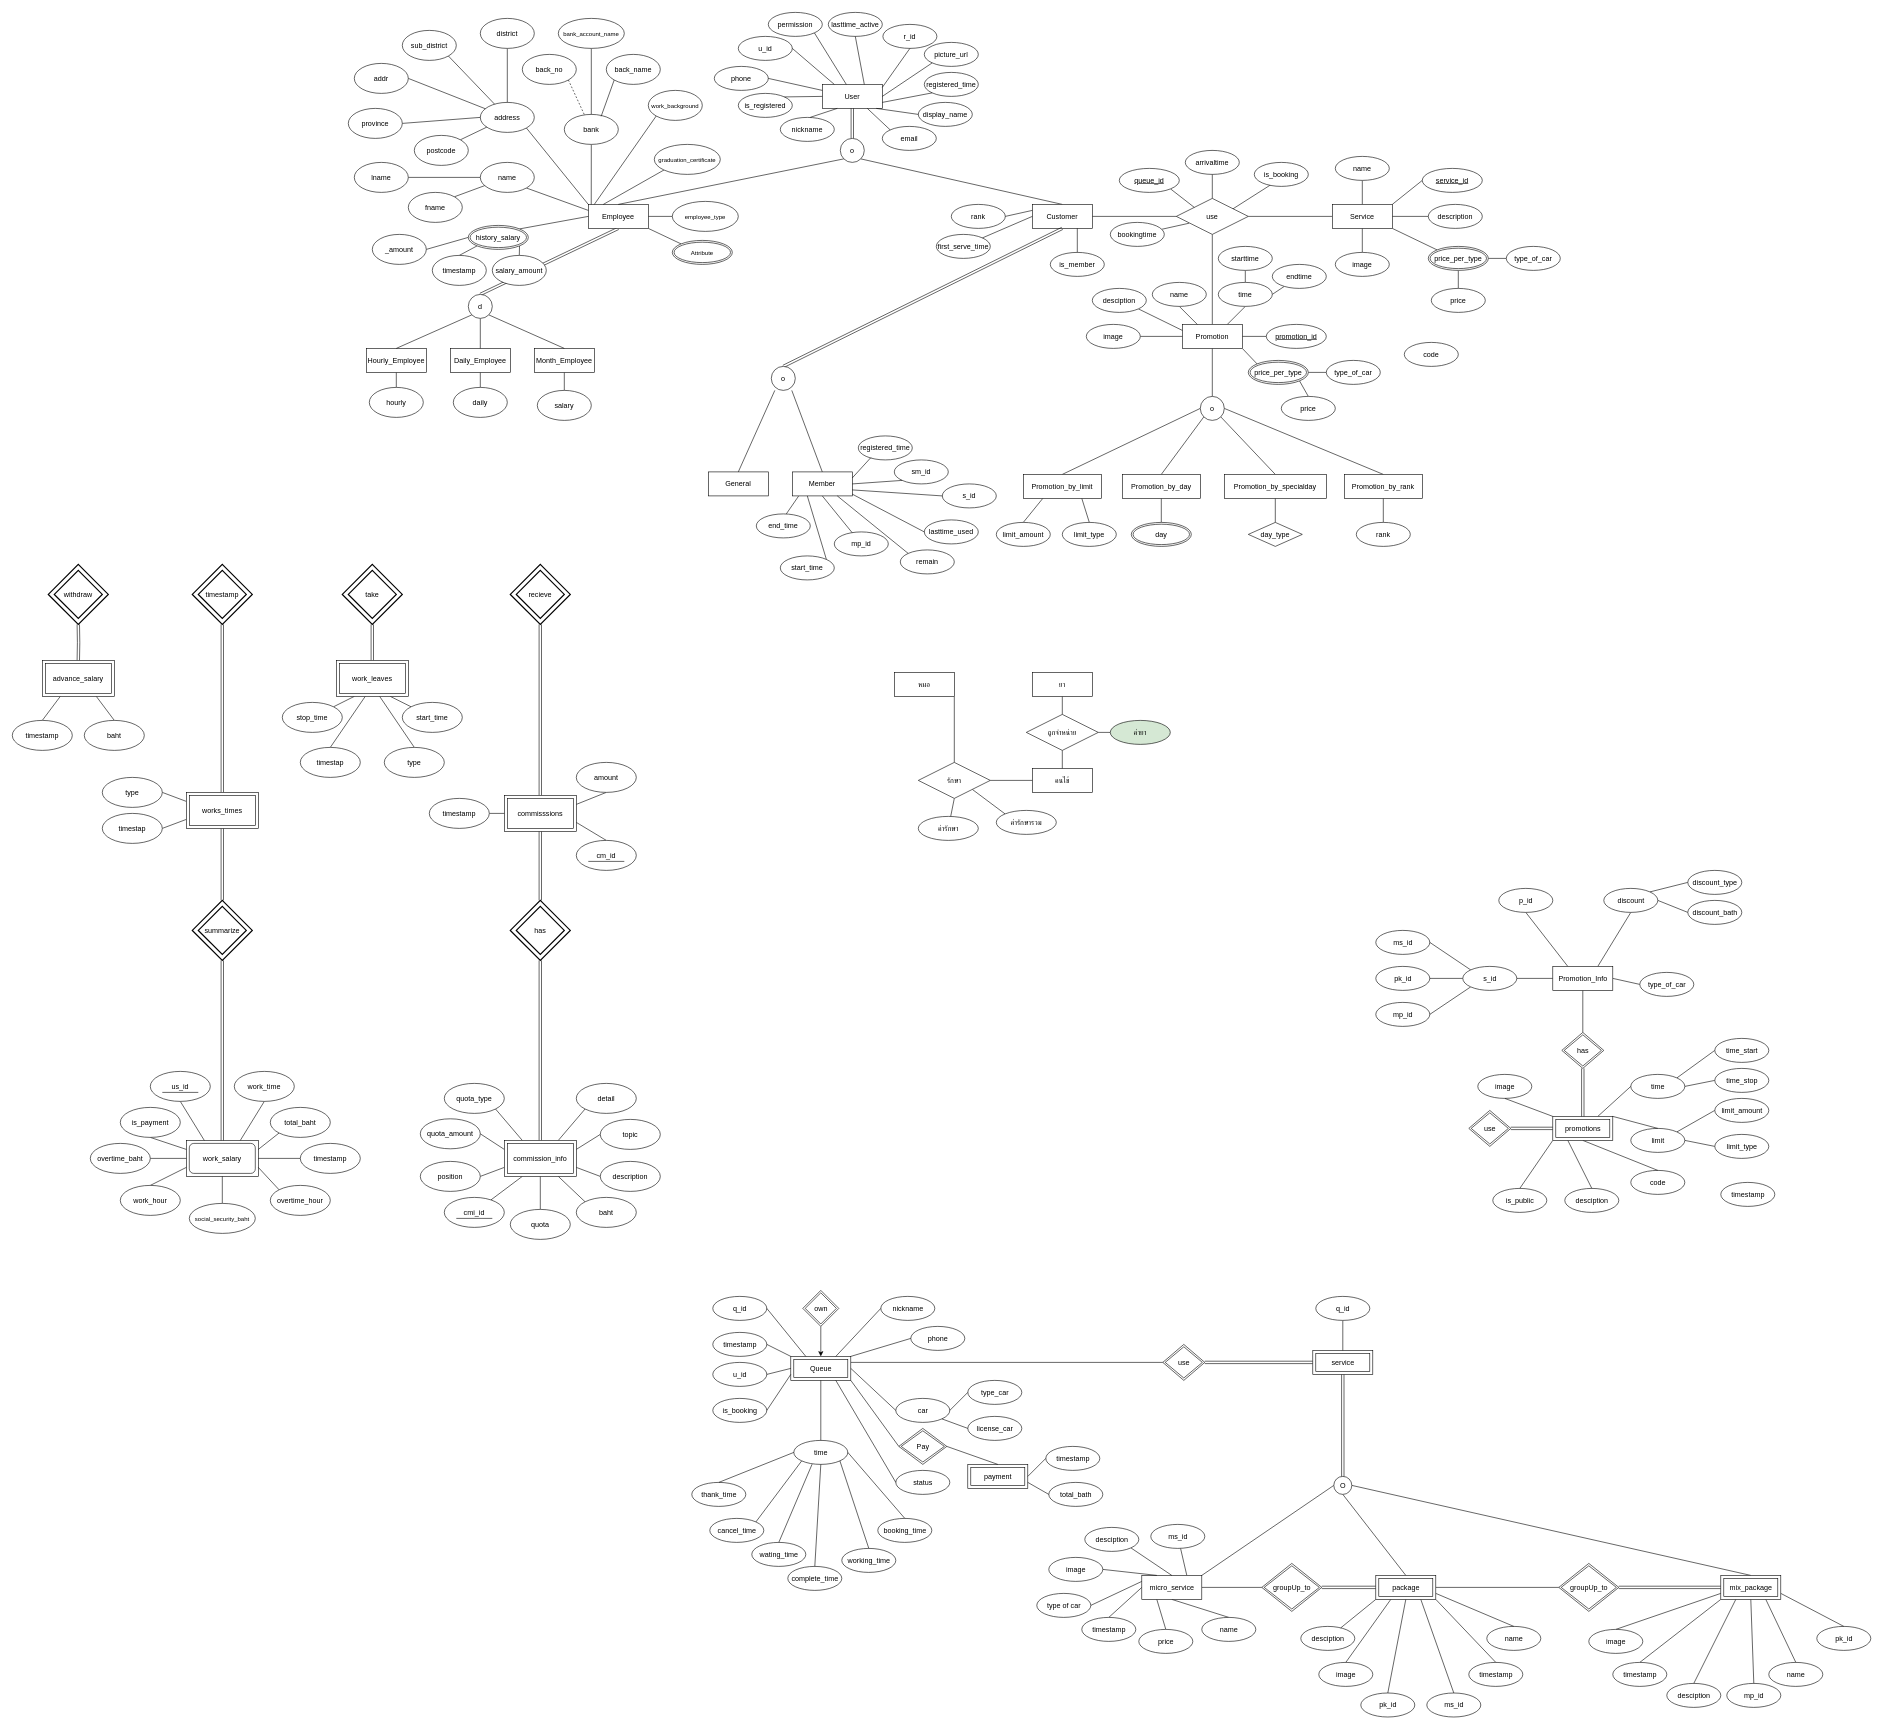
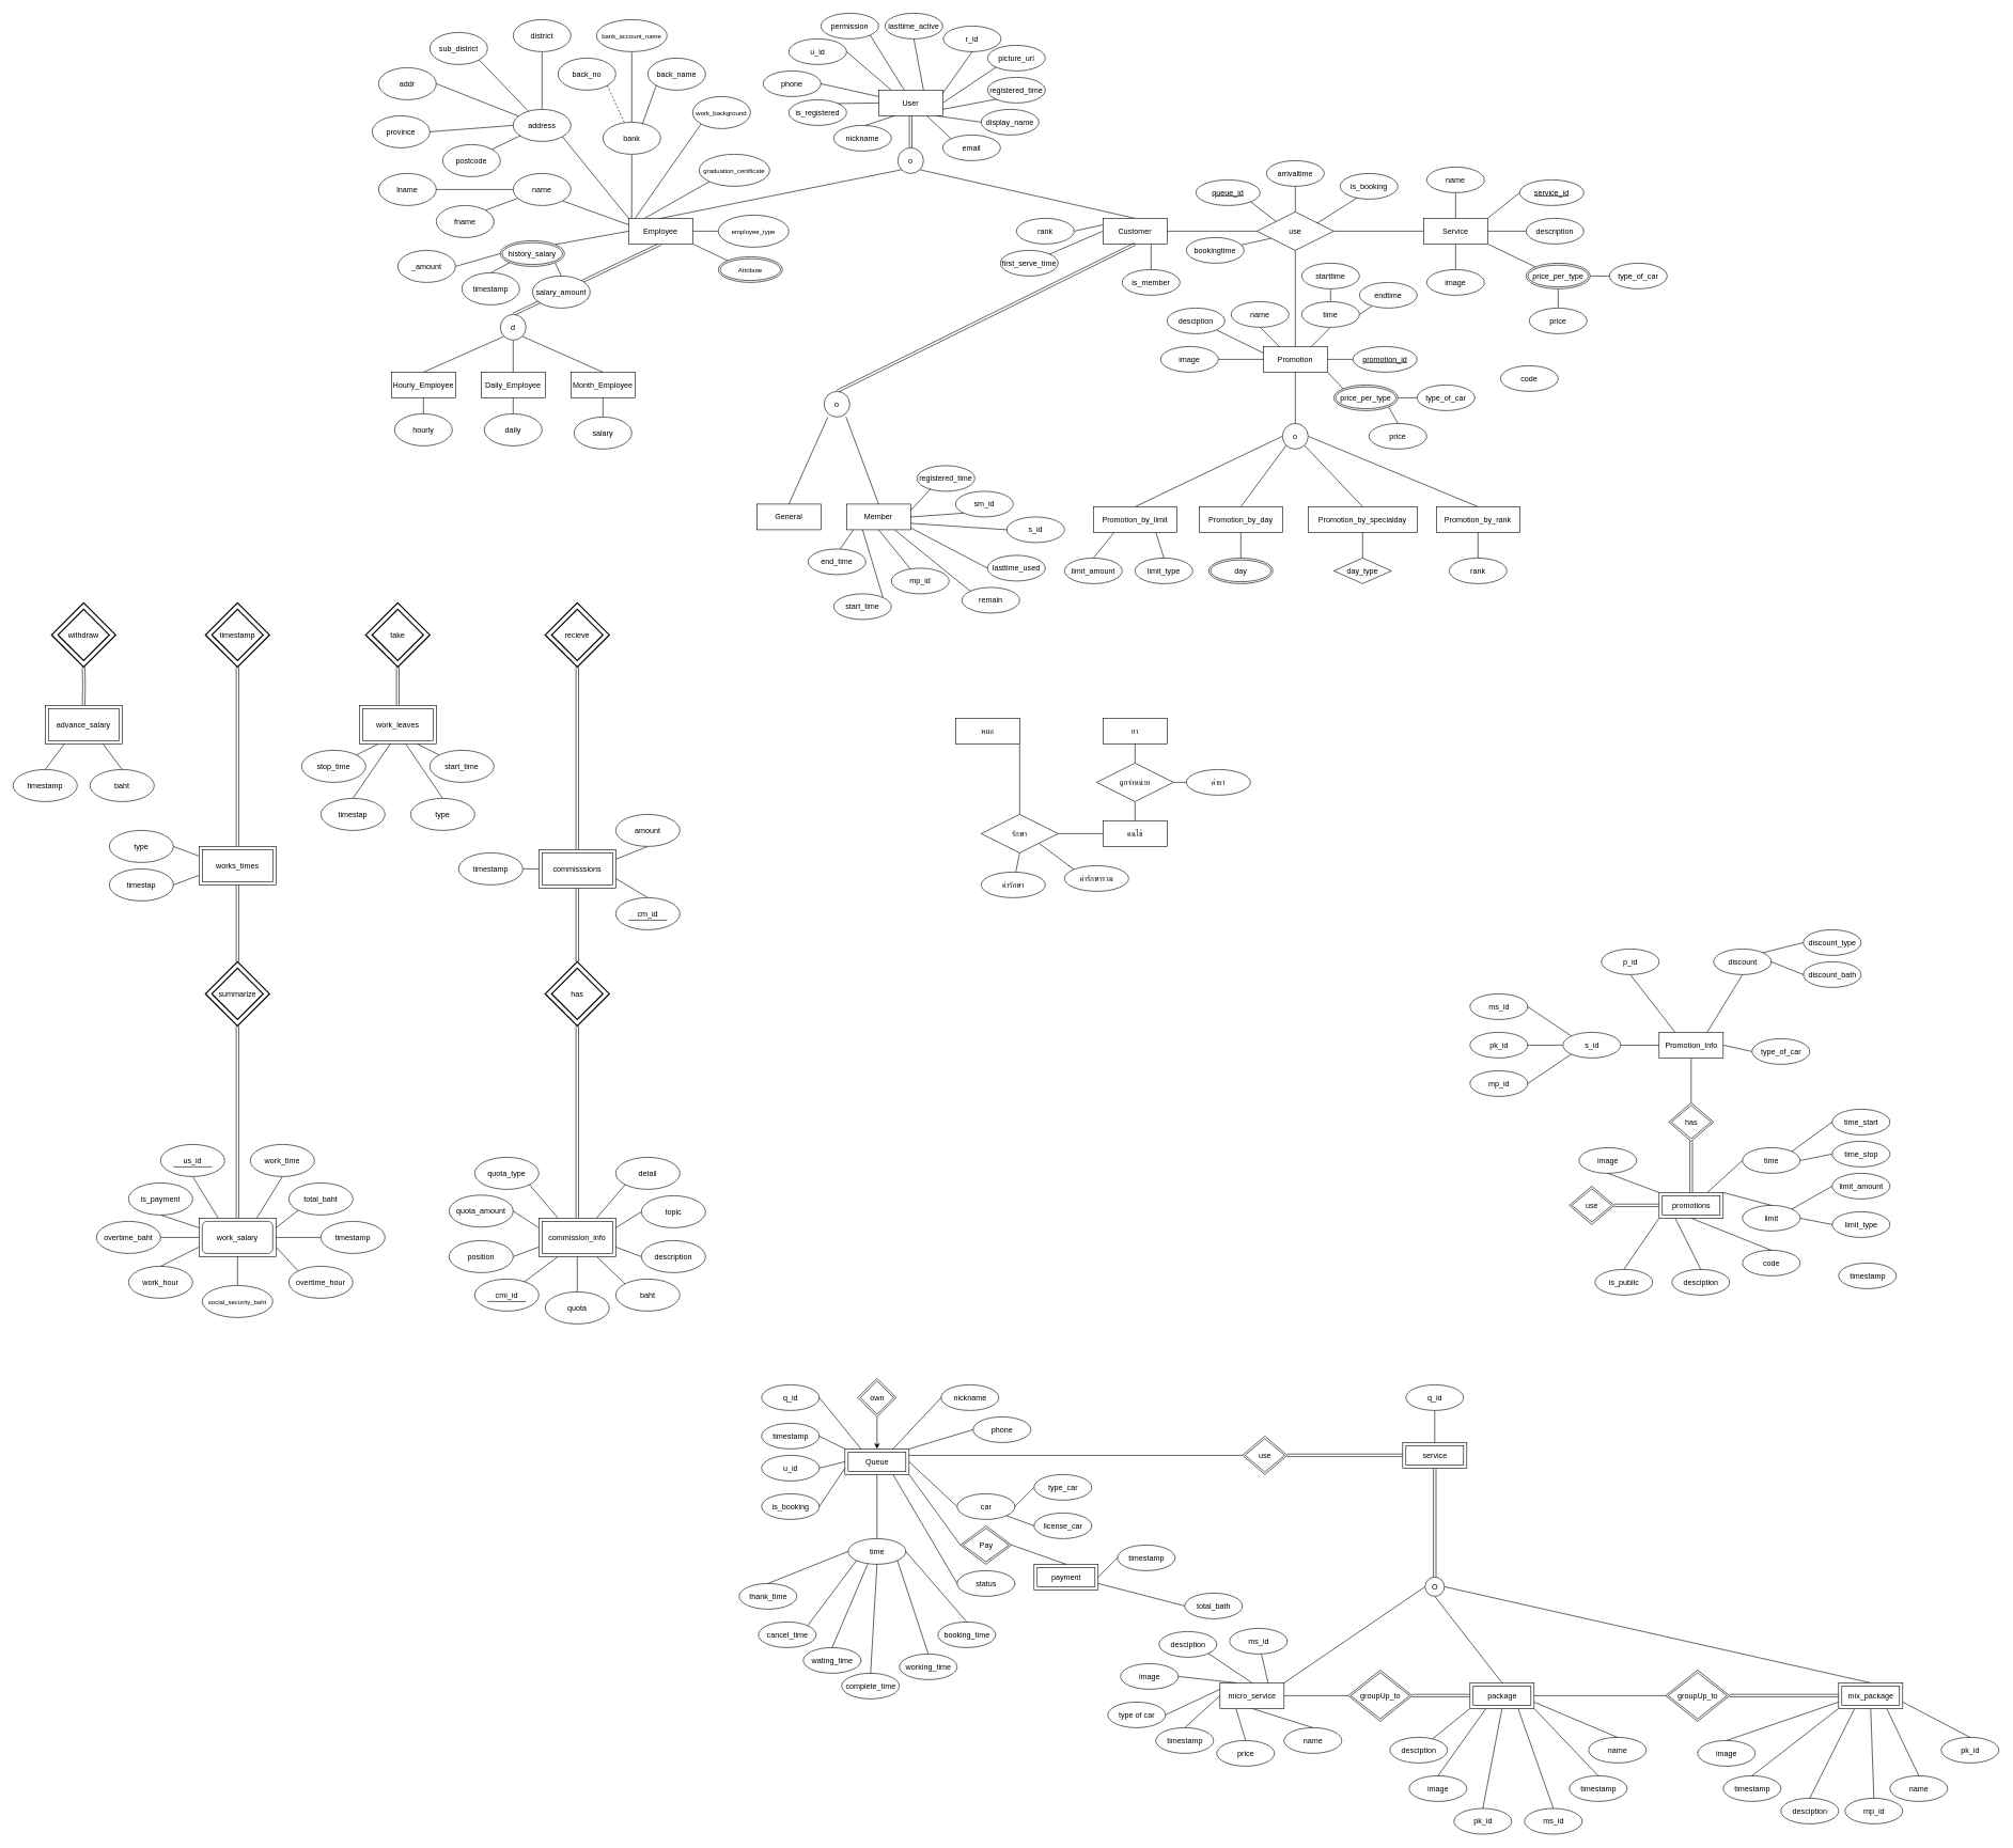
- <mxCell id="113" value="salary_amount" style="ellipse;whiteSpace=wrap;html=1;" parent="1" vertex="1"><mxGeometry x="820" y="425" width="90" height="50" as="geometry" /></mxCell>
+ <mxCell id="113" value="salary_amount" style="ellipse;whiteSpace=wrap;html=1;" parent="1" vertex="1"><mxGeometry x="830" y="430" width="90" height="50" as="geometry" /></mxCell>
- <mxCell id="372" value="ค่ายา" style="ellipse;whiteSpace=wrap;html=1;align=center;fillColor=#d5e8d4;" parent="1" vertex="1"><mxGeometry x="1850" y="1200" width="100" height="40" as="geometry" /></mxCell>
+ <mxCell id="372" value="ค่ายา" style="ellipse;whiteSpace=wrap;html=1;align=center;" parent="1" vertex="1"><mxGeometry x="1850" y="1200" width="100" height="40" as="geometry" /></mxCell>
- <mxCell id="208" value="total_bath" style="ellipse;whiteSpace=wrap;html=1;align=center;" parent="1" vertex="1"><mxGeometry x="1747.5" y="2470" width="90" height="40" as="geometry" /></mxCell>
+ <mxCell id="208" value="total_bath" style="ellipse;whiteSpace=wrap;html=1;align=center;" parent="1" vertex="1"><mxGeometry x="1847.5" y="2485" width="90" height="40" as="geometry" /></mxCell>
